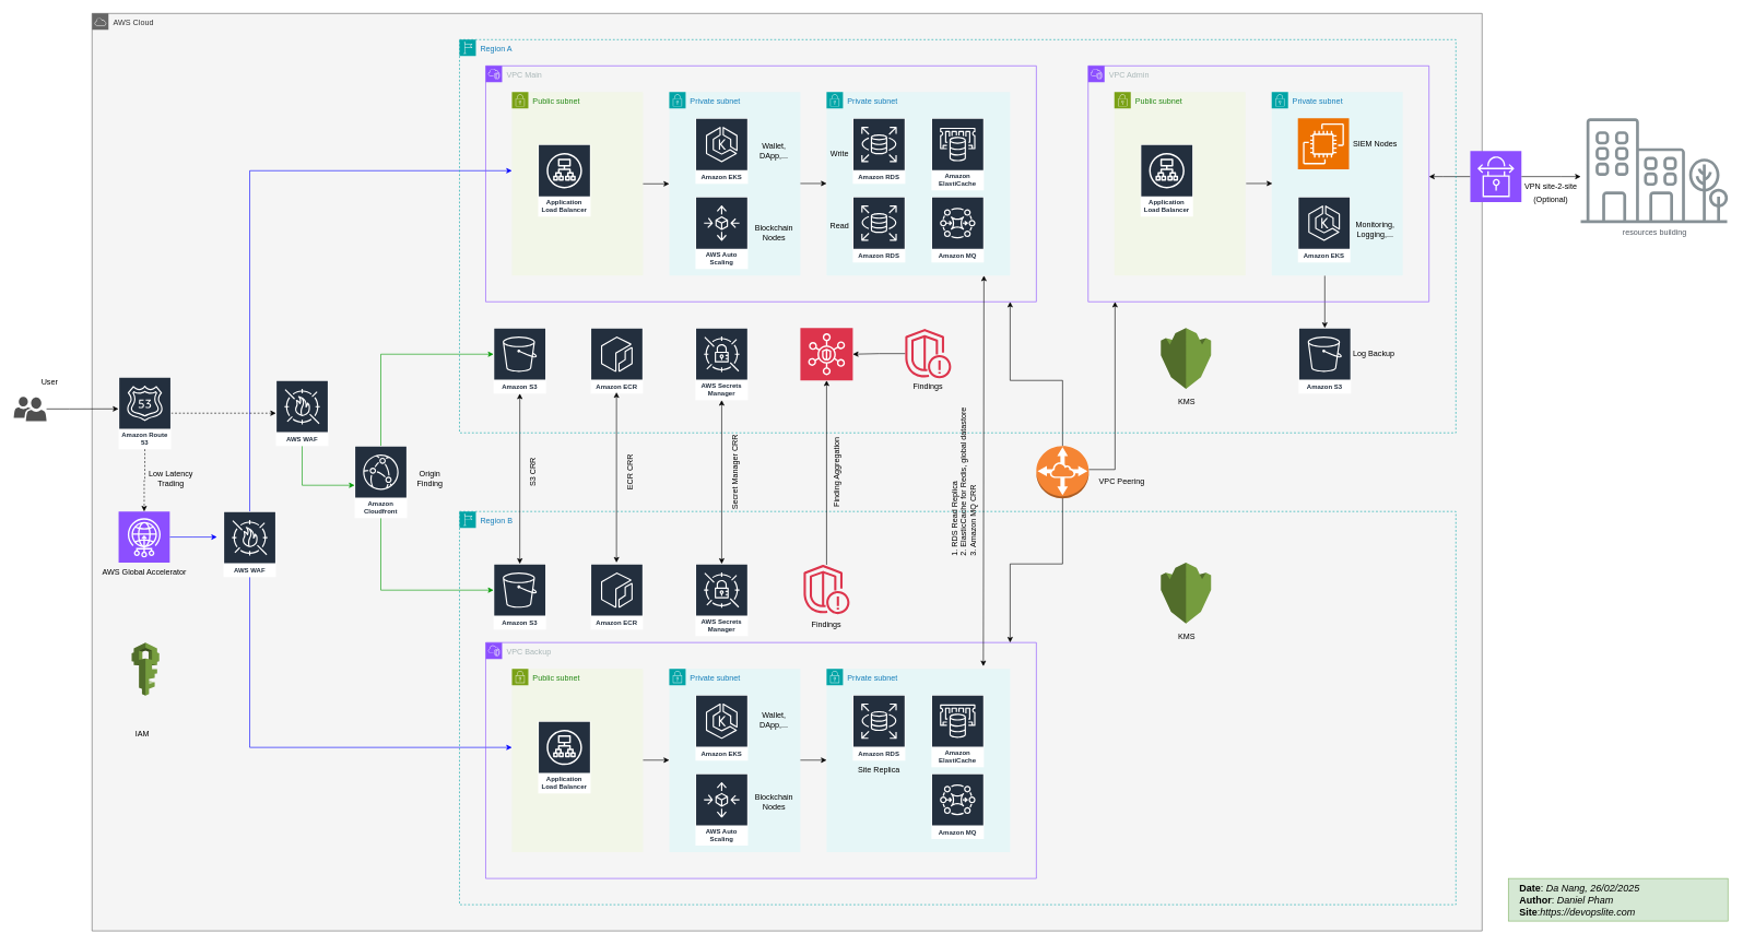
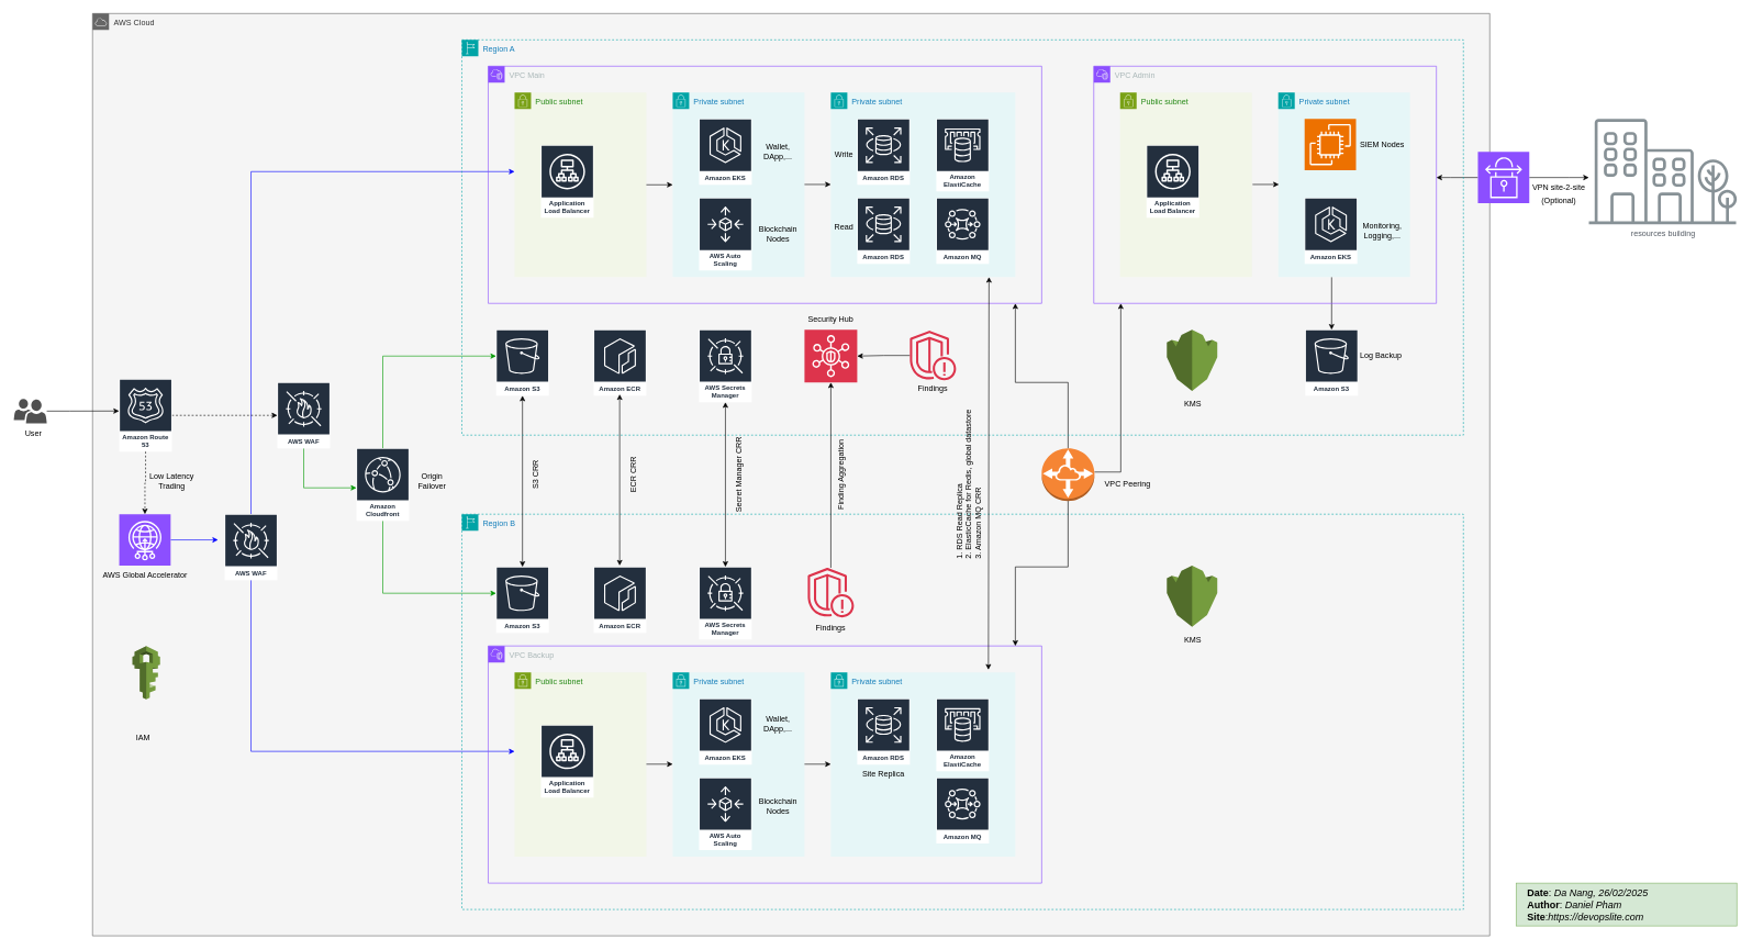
+ <mxCell id="60" value="Security Hub" style="text;html=1;align=center;verticalAlign=middle;whiteSpace=wrap;rounded=0;container=0;" vertex="1" parent="1"><mxGeometry x="1220" y="470" width="80" height="30" as="geometry" /></mxCell>
- <mxCell id="9" value="User" style="text;html=1;align=center;verticalAlign=middle;whiteSpace=wrap;rounded=0;container=0;" vertex="1" parent="1"><mxGeometry x="45" y="567" width="60" height="30" as="geometry" /></mxCell>
+ <mxCell id="9" value="User" style="text;html=1;align=center;verticalAlign=middle;whiteSpace=wrap;rounded=0;container=0;" vertex="1" parent="1"><mxGeometry x="20" y="642" width="60" height="30" as="geometry" /></mxCell>
- <mxCell id="99" value="Origin Finding" style="text;html=1;align=center;verticalAlign=middle;whiteSpace=wrap;rounded=0;" vertex="1" parent="1"><mxGeometry y="715" width="70" height="30" as="geometry" x="620" /></mxCell>
+ <mxCell id="99" value="Origin Failover" style="text;html=1;align=center;verticalAlign=middle;whiteSpace=wrap;rounded=0;" vertex="1" parent="1"><mxGeometry y="715" width="70" height="30" as="geometry" x="620" /></mxCell>
